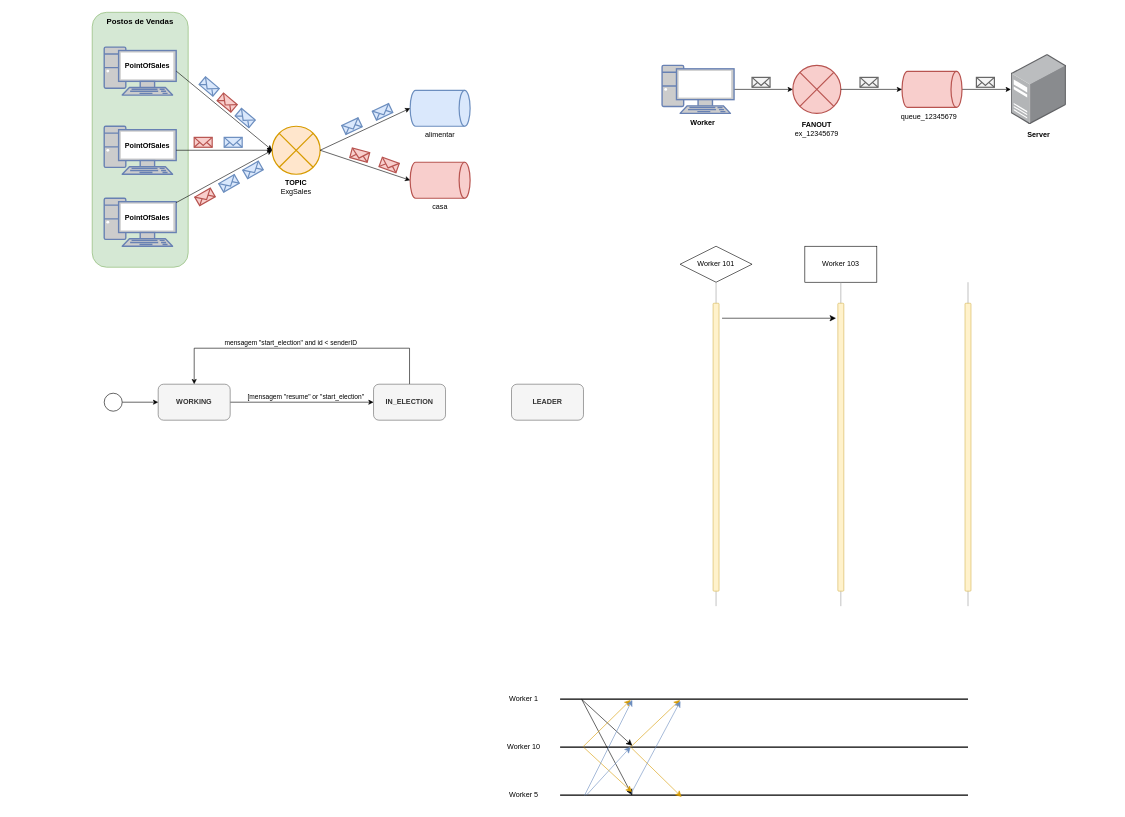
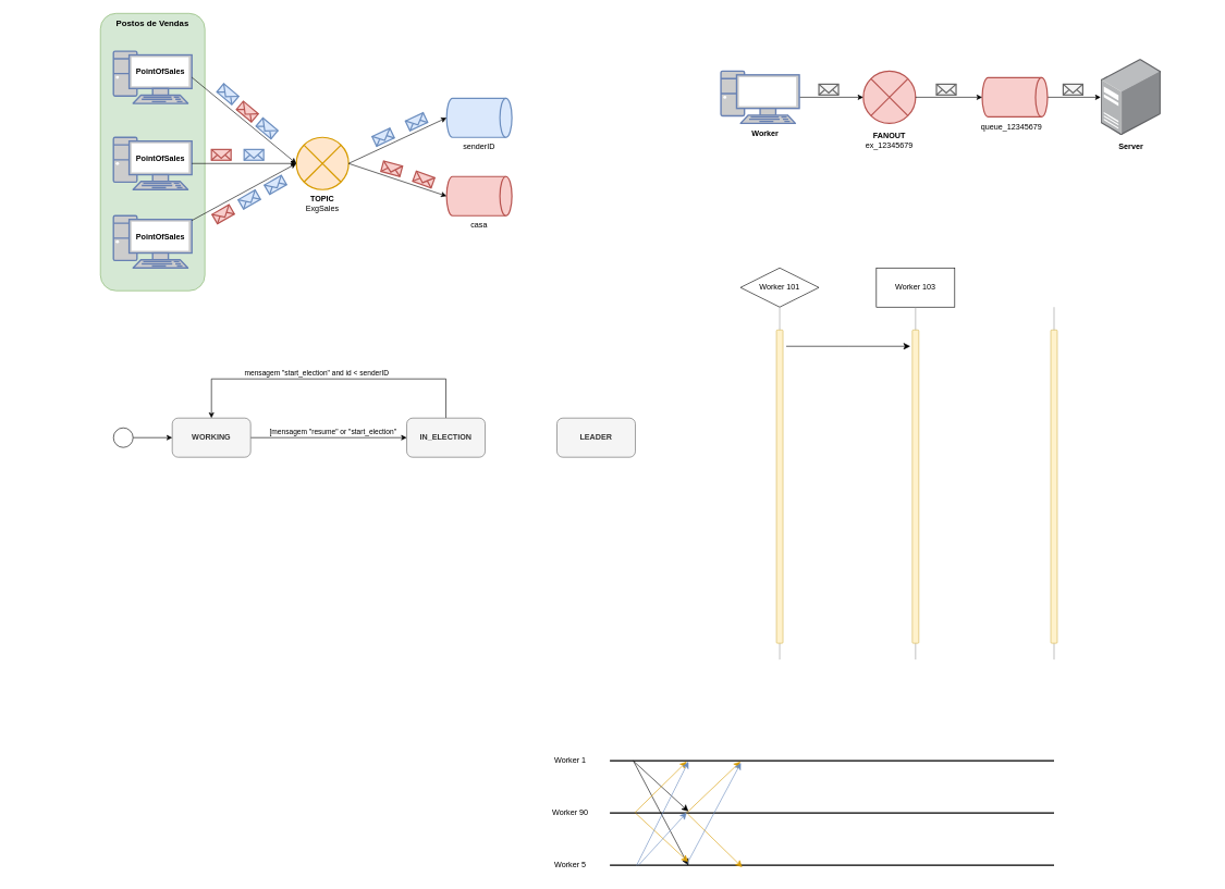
- <mxCell id="22" value="alimentar" style="text;html=1;strokeColor=none;fillColor=none;align=center;verticalAlign=middle;whiteSpace=wrap;rounded=0;" parent="1" vertex="1"><mxGeometry x="703" y="210" width="60" height="30" as="geometry" /></mxCell>
+ <mxCell id="22" value="senderID" style="text;html=1;strokeColor=none;fillColor=none;align=center;verticalAlign=middle;whiteSpace=wrap;rounded=0;" parent="1" vertex="1"><mxGeometry x="703" y="210" width="60" height="30" as="geometry" /></mxCell>
- <mxCell id="84" value="Worker 10" style="text;html=1;strokeColor=none;fillColor=none;align=center;verticalAlign=middle;whiteSpace=wrap;rounded=0;" vertex="1" parent="1"><mxGeometry x="833" y="1230" width="79" height="30" as="geometry" /></mxCell>
+ <mxCell id="84" value="Worker 90" style="text;html=1;strokeColor=none;fillColor=none;align=center;verticalAlign=middle;whiteSpace=wrap;rounded=0;" vertex="1" parent="1"><mxGeometry x="833" y="1230" width="79" height="30" as="geometry" /></mxCell>
